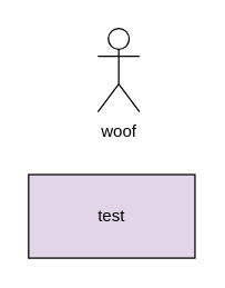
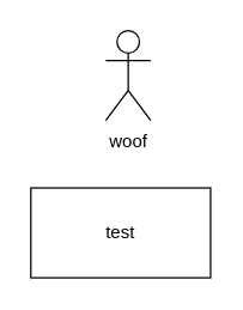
- <mxCell id="3" value="test" style="rounded=0;whiteSpace=wrap;html=1;fillColor=#e1d5e7;" vertex="1" parent="1"><mxGeometry x="20" y="125" width="120" height="60" as="geometry" /></mxCell>
+ <mxCell id="3" value="test" style="rounded=0;whiteSpace=wrap;html=1;" vertex="1" parent="1"><mxGeometry x="20" y="125" width="120" height="60" as="geometry" /></mxCell>
